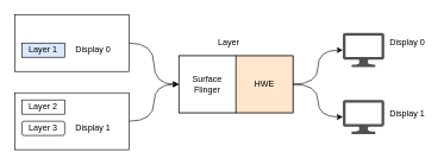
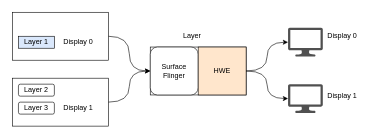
- <mxCell id="13" value="Surface&lt;br&gt;Flinger" style="rounded=0;whiteSpace=wrap;html=1;" vertex="1" parent="11"><mxGeometry width="80" height="80" as="geometry" /></mxCell>
+ <mxCell id="13" value="Surface&lt;br&gt;Flinger" style="whiteSpace=wrap;html=1;rounded=1;" vertex="1" parent="11"><mxGeometry width="80" height="80" as="geometry" /></mxCell>
- <mxCell id="9" value="Layer 2" style="rounded=0;whiteSpace=wrap;html=1;" vertex="1" parent="1"><mxGeometry x="30" y="140" width="60" height="20" as="geometry" /></mxCell>
+ <mxCell id="9" value="Layer 2" style="whiteSpace=wrap;html=1;rounded=1;" vertex="1" parent="1"><mxGeometry x="30" y="140" width="60" height="20" as="geometry" /></mxCell>
